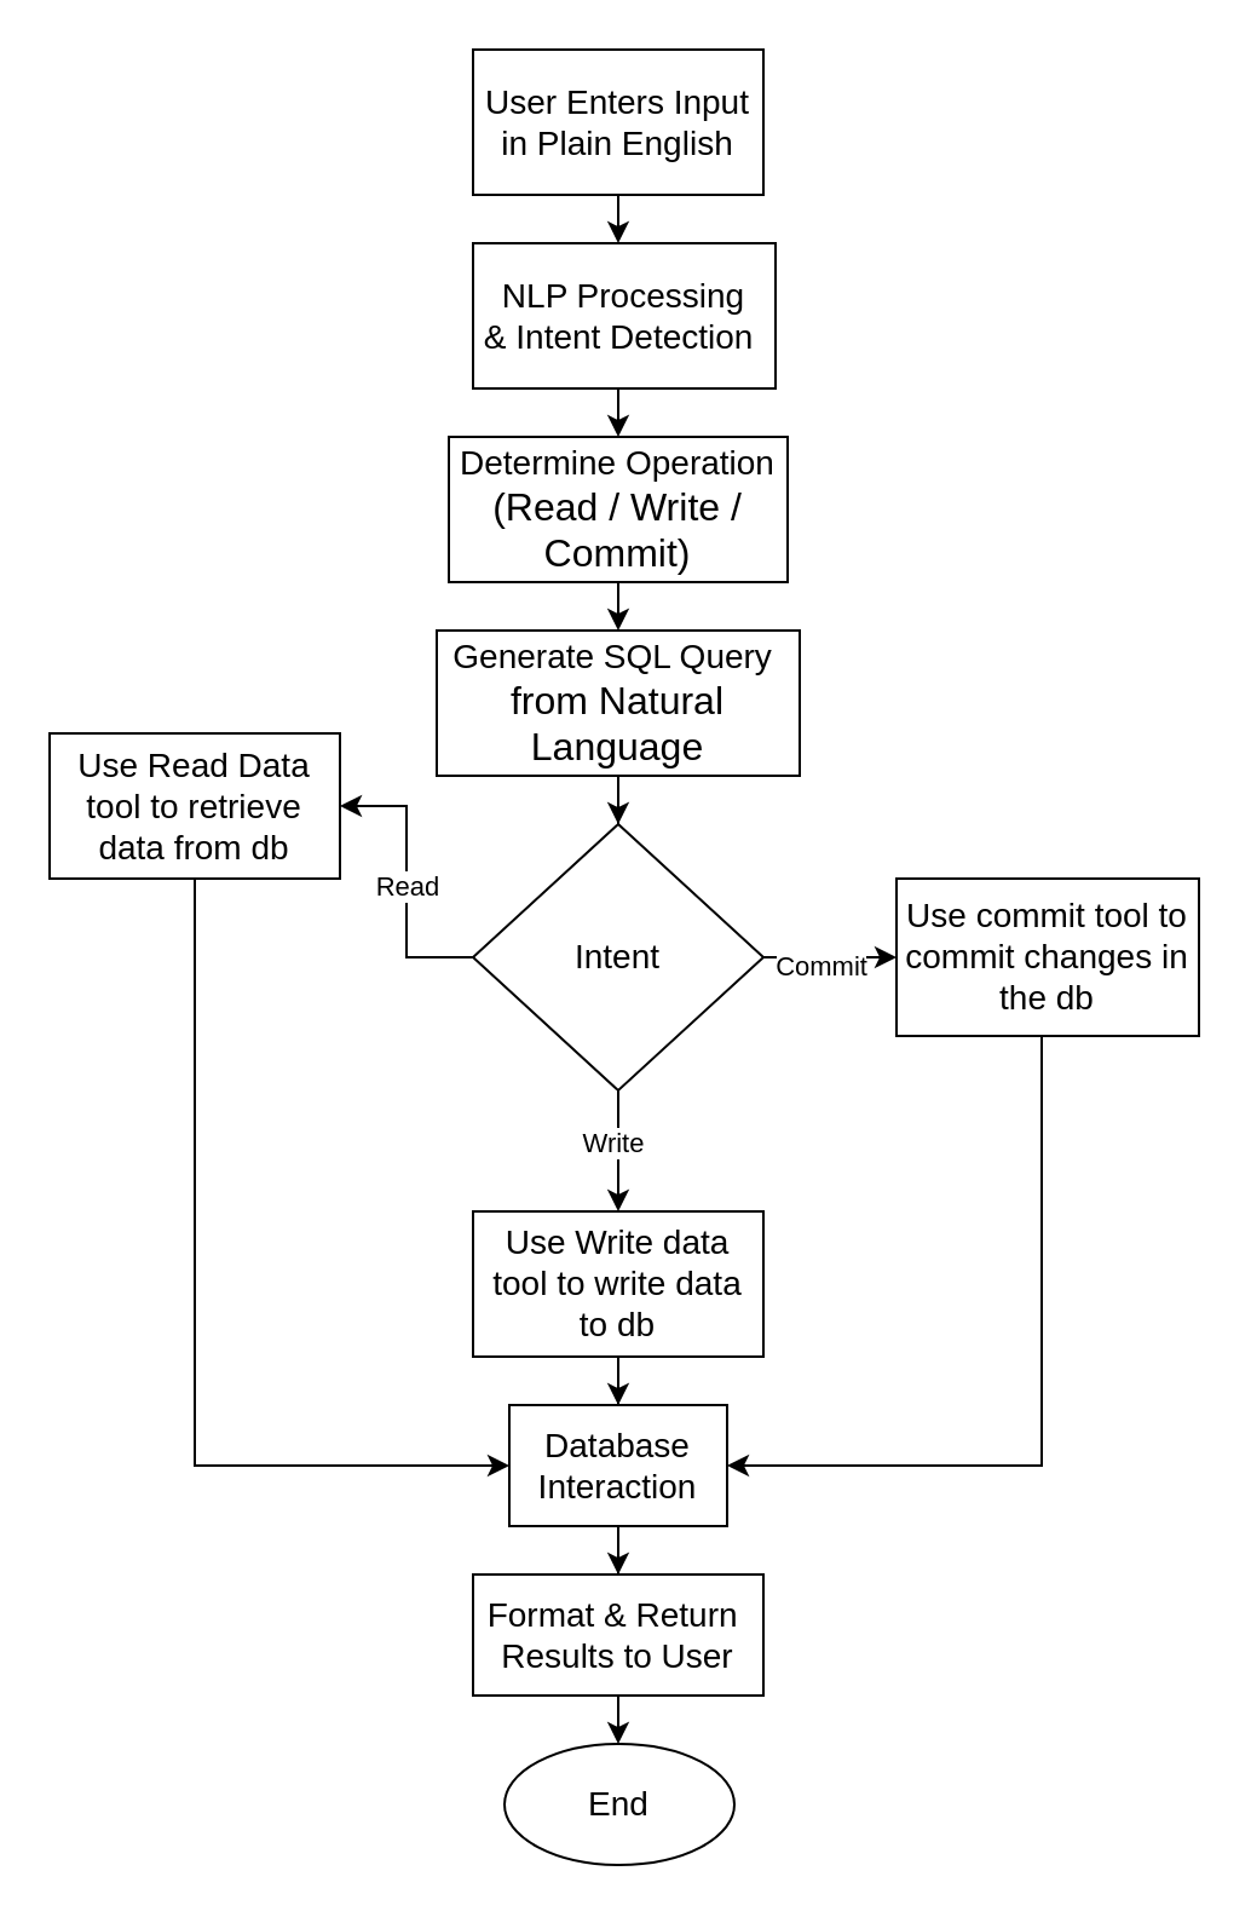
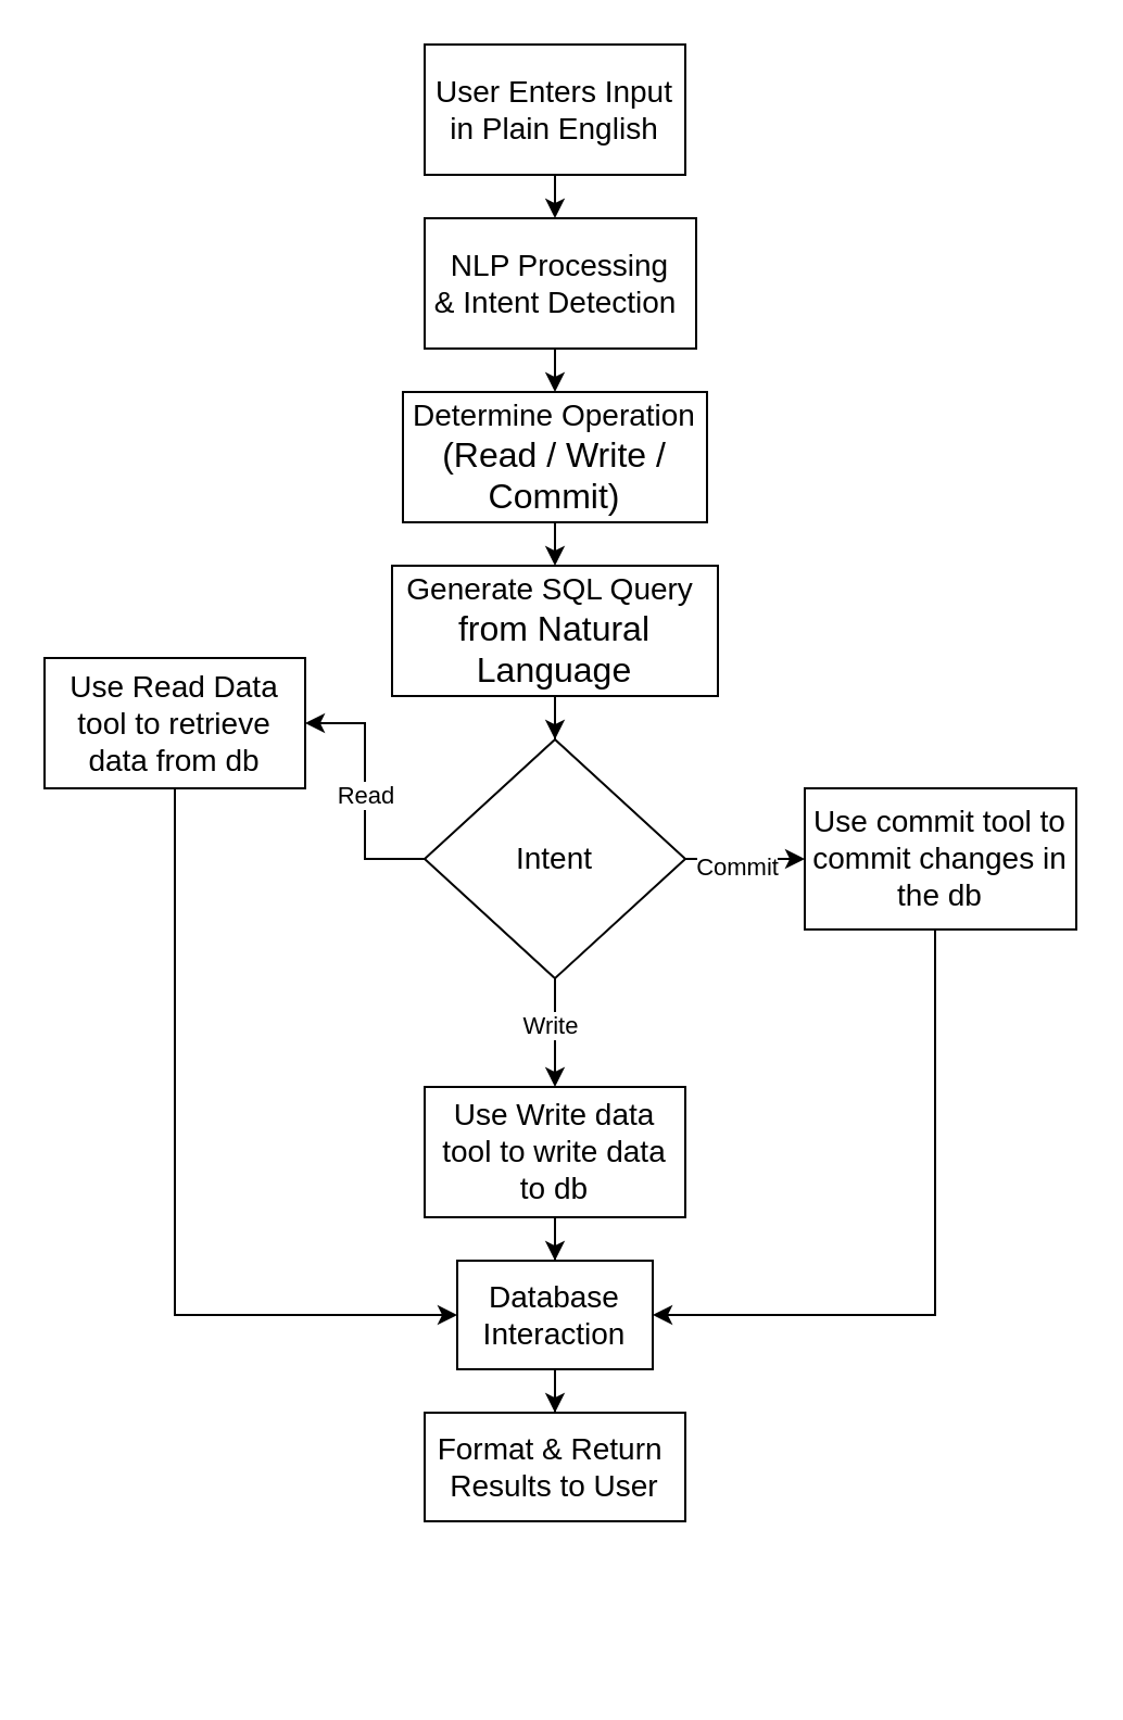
- <mxCell id="11" value="" style="edgeStyle=orthogonalEdgeStyle;rounded=0;orthogonalLoop=1;jettySize=auto;html=1;" edge="1" parent="1" source="12" target="13"><mxGeometry relative="1" as="geometry" /></mxCell>
- <mxCell id="13" value="&lt;font style=&quot;font-size: 14px;&quot;&gt;End&lt;/font&gt;" style="ellipse;whiteSpace=wrap;html=1;" parent="1" vertex="1"><mxGeometry x="208" y="720" width="95" height="50" as="geometry" /></mxCell>
